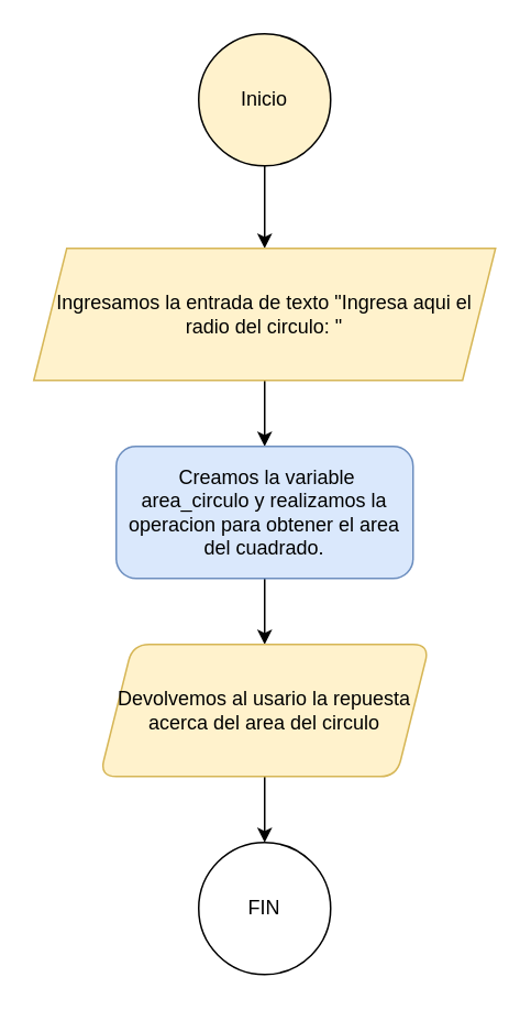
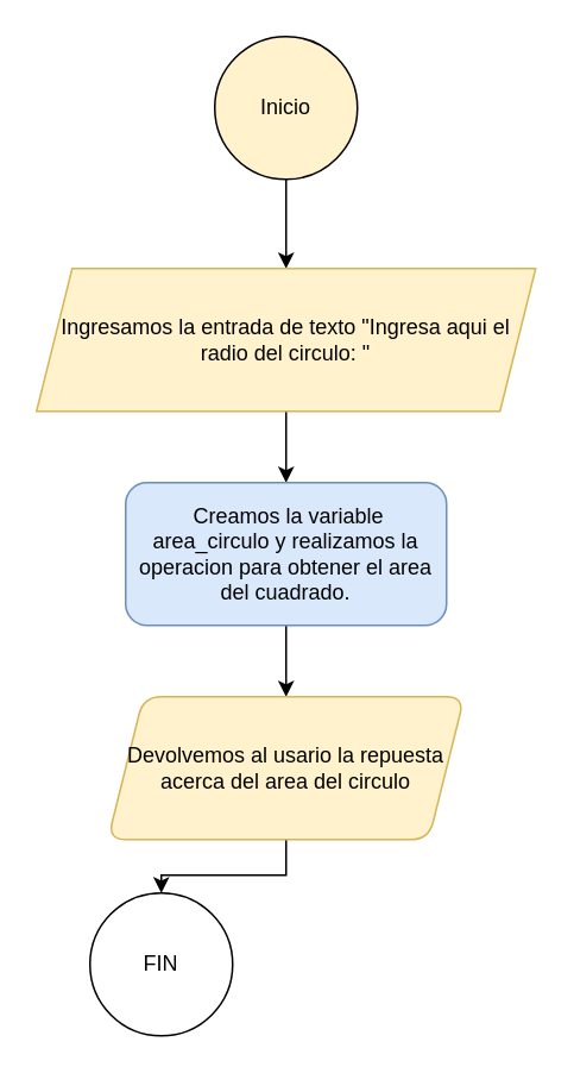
- <mxCell id="10" value="FIN" style="ellipse;whiteSpace=wrap;html=1;rounded=1;" vertex="1" parent="1"><mxGeometry x="120" y="510" width="80" height="80" as="geometry" /></mxCell>
+ <mxCell id="10" value="FIN" style="ellipse;whiteSpace=wrap;html=1;rounded=1;" vertex="1" parent="1"><mxGeometry x="50" y="500" width="80" height="80" as="geometry" /></mxCell>
